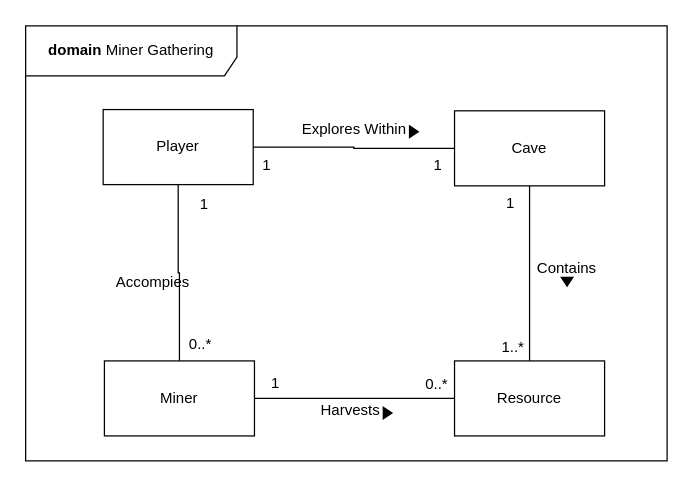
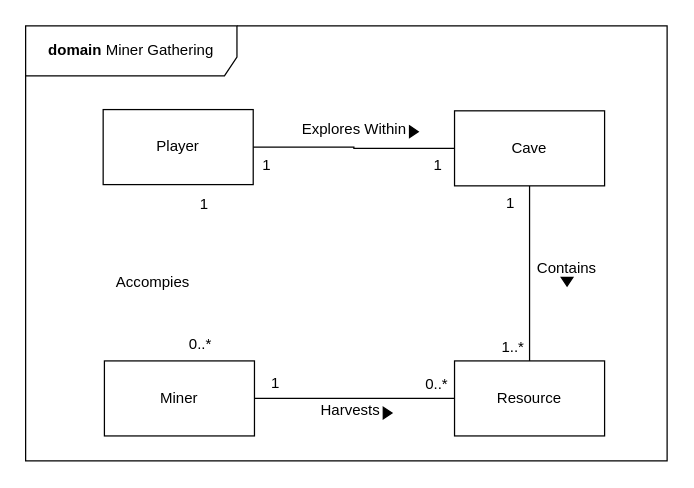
- <mxCell id="3" style="edgeStyle=orthogonalEdgeStyle;rounded=0;orthogonalLoop=1;jettySize=auto;html=1;exitX=0.5;exitY=1;exitDx=0;exitDy=0;endArrow=none;endFill=0;" parent="1" source="4" target="6" edge="1"><mxGeometry relative="1" as="geometry" /></mxCell>
